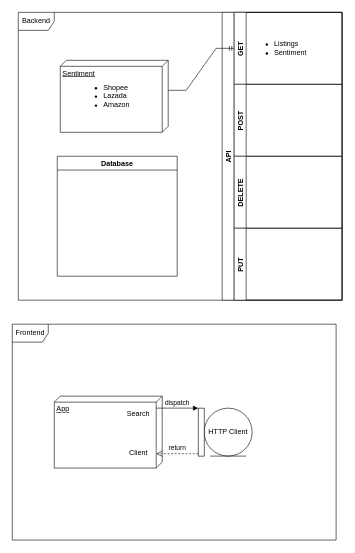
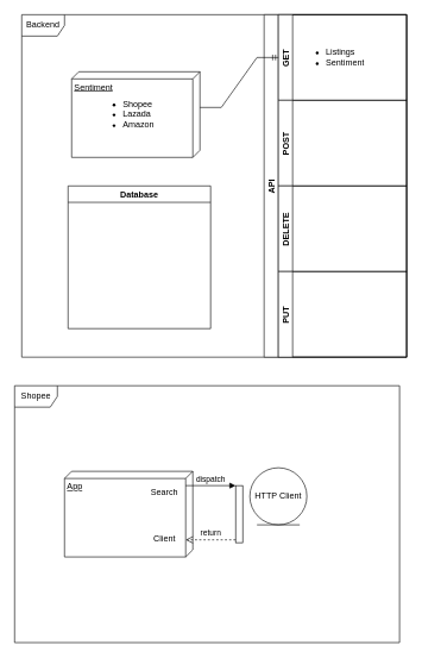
- <mxCell id="2" value="Frontend" style="shape=umlFrame;whiteSpace=wrap;html=1;" vertex="1" parent="1"><mxGeometry x="20" y="540" width="540" height="360" as="geometry" /></mxCell>
+ <mxCell id="2" value="Shopee" style="shape=umlFrame;whiteSpace=wrap;html=1;" vertex="1" parent="1"><mxGeometry x="20" y="540" width="540" height="360" as="geometry" /></mxCell>
- <mxCell id="4" value="HTTP Client" style="ellipse;shape=umlEntity;whiteSpace=wrap;html=1;" vertex="1" parent="1"><mxGeometry x="340" y="680" width="80" height="80" as="geometry" /></mxCell>
+ <mxCell id="4" value="HTTP Client" style="ellipse;shape=umlEntity;whiteSpace=wrap;html=1;" vertex="1" parent="1"><mxGeometry x="350" y="655" width="80" height="80" as="geometry" /></mxCell>
